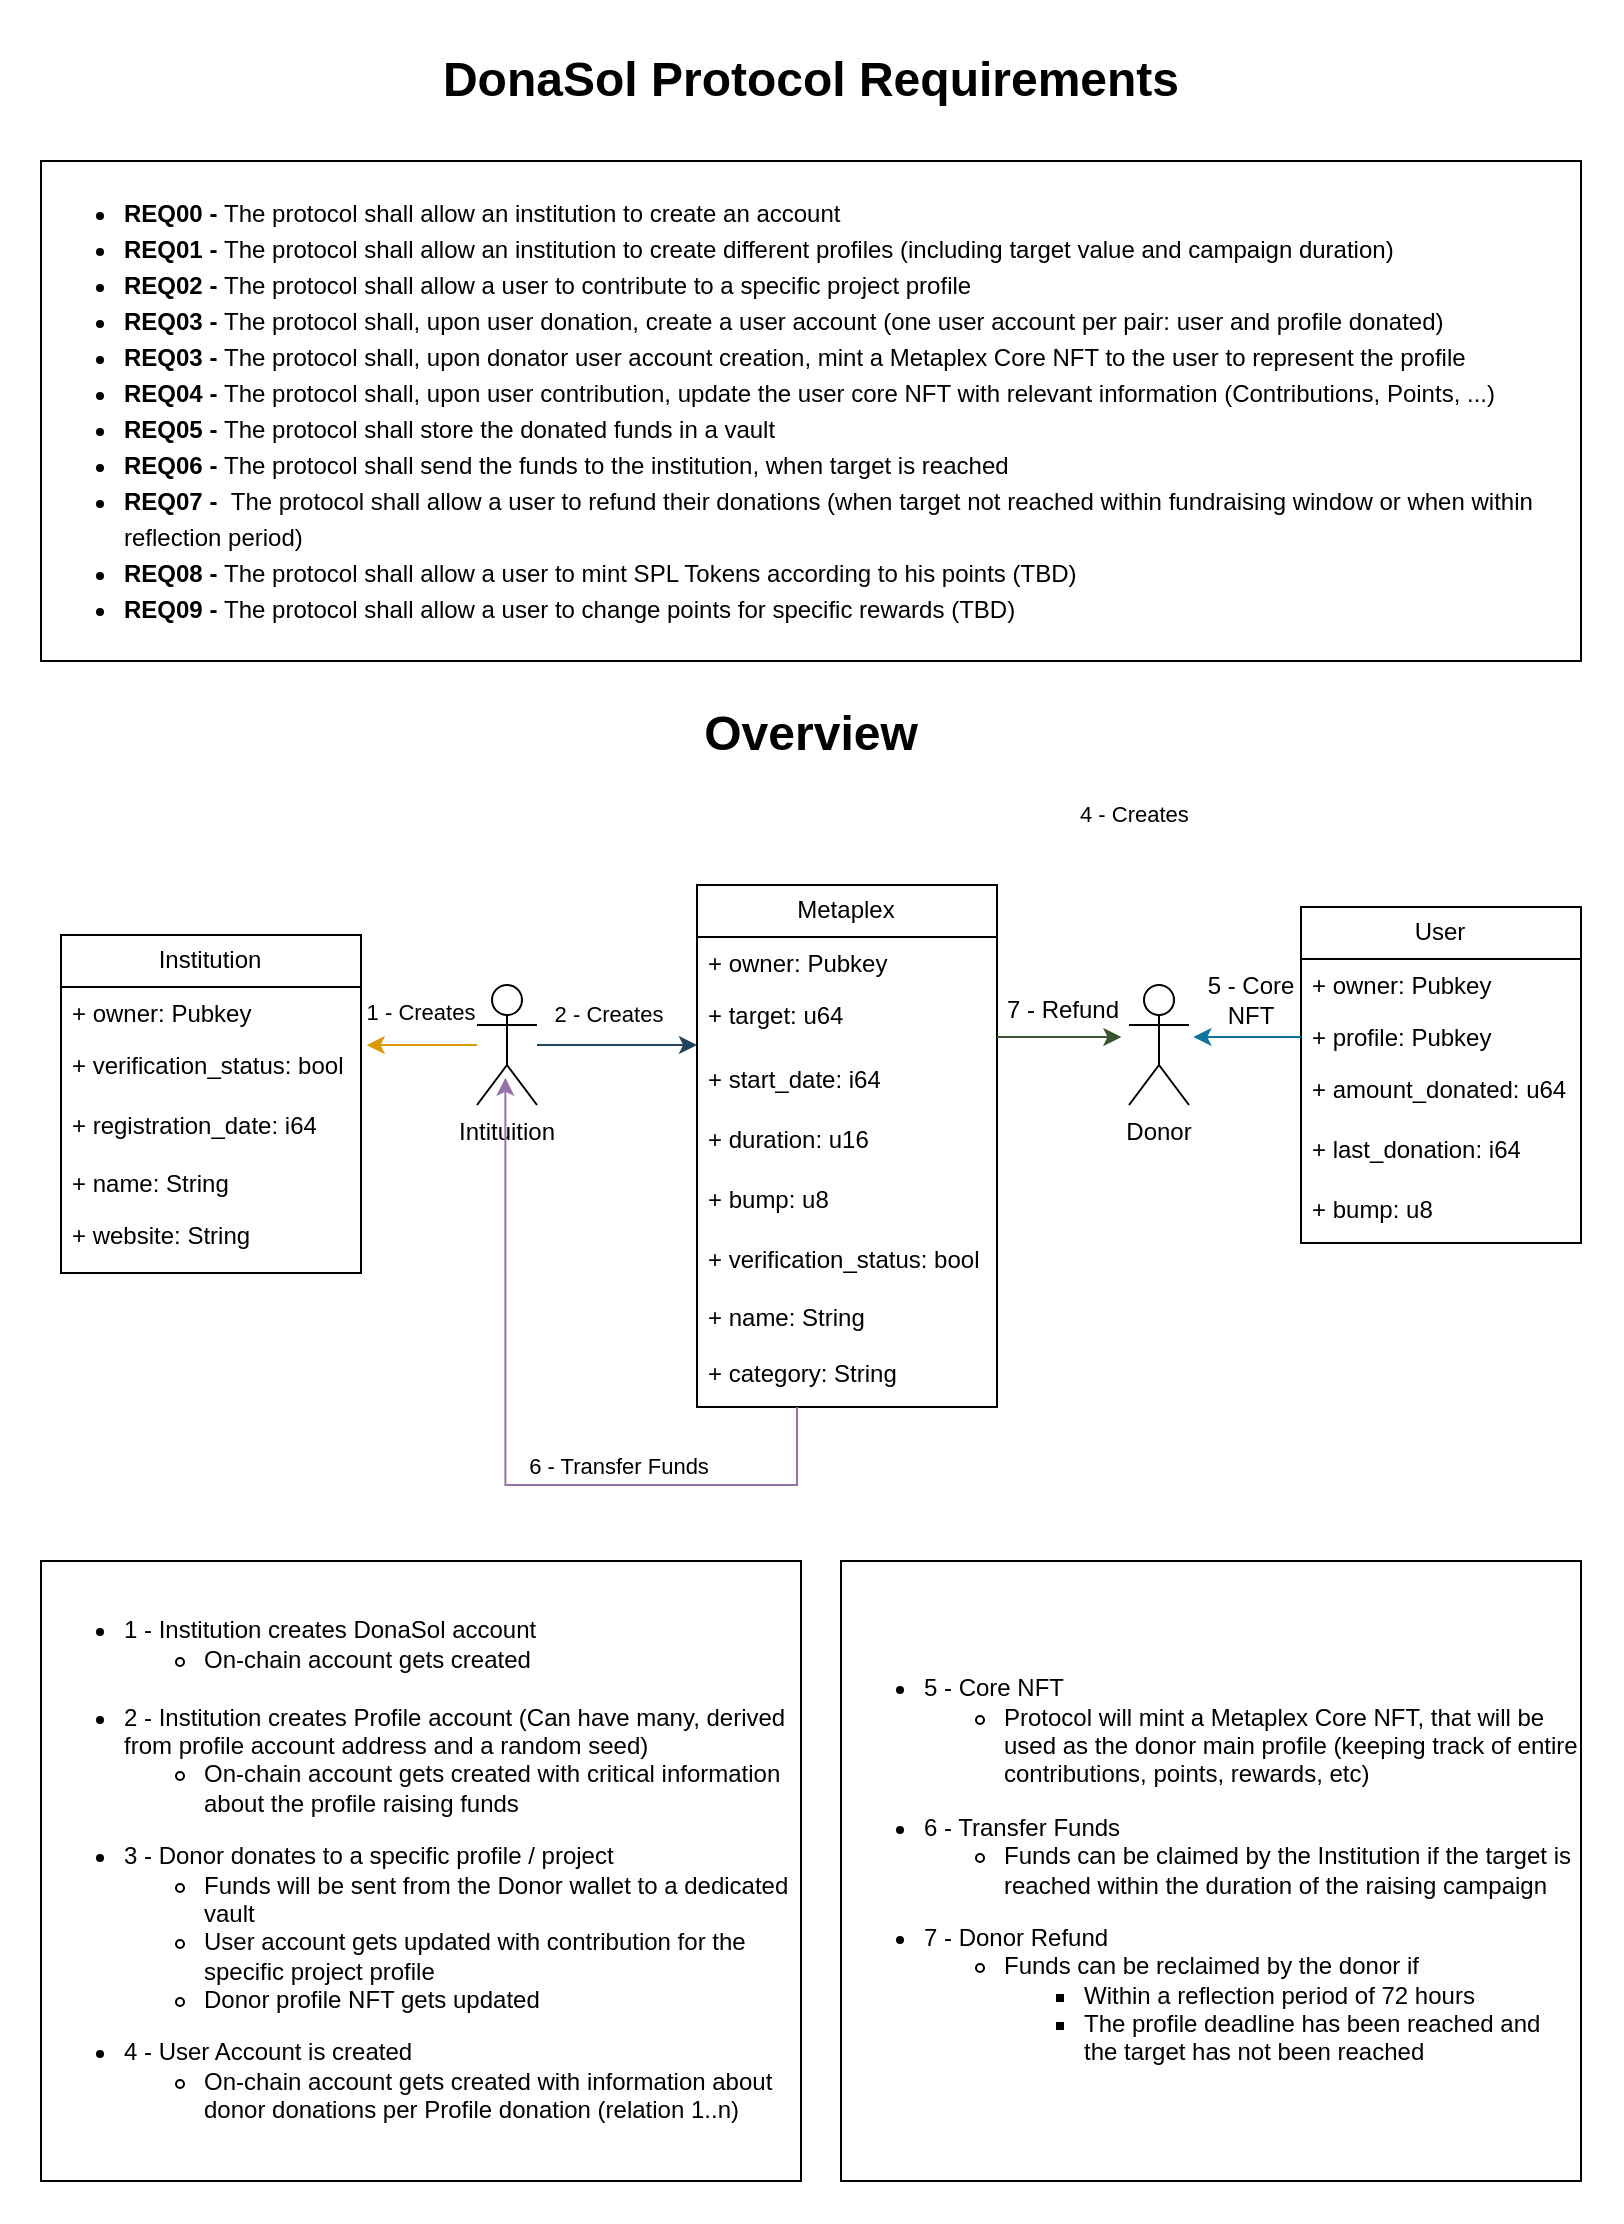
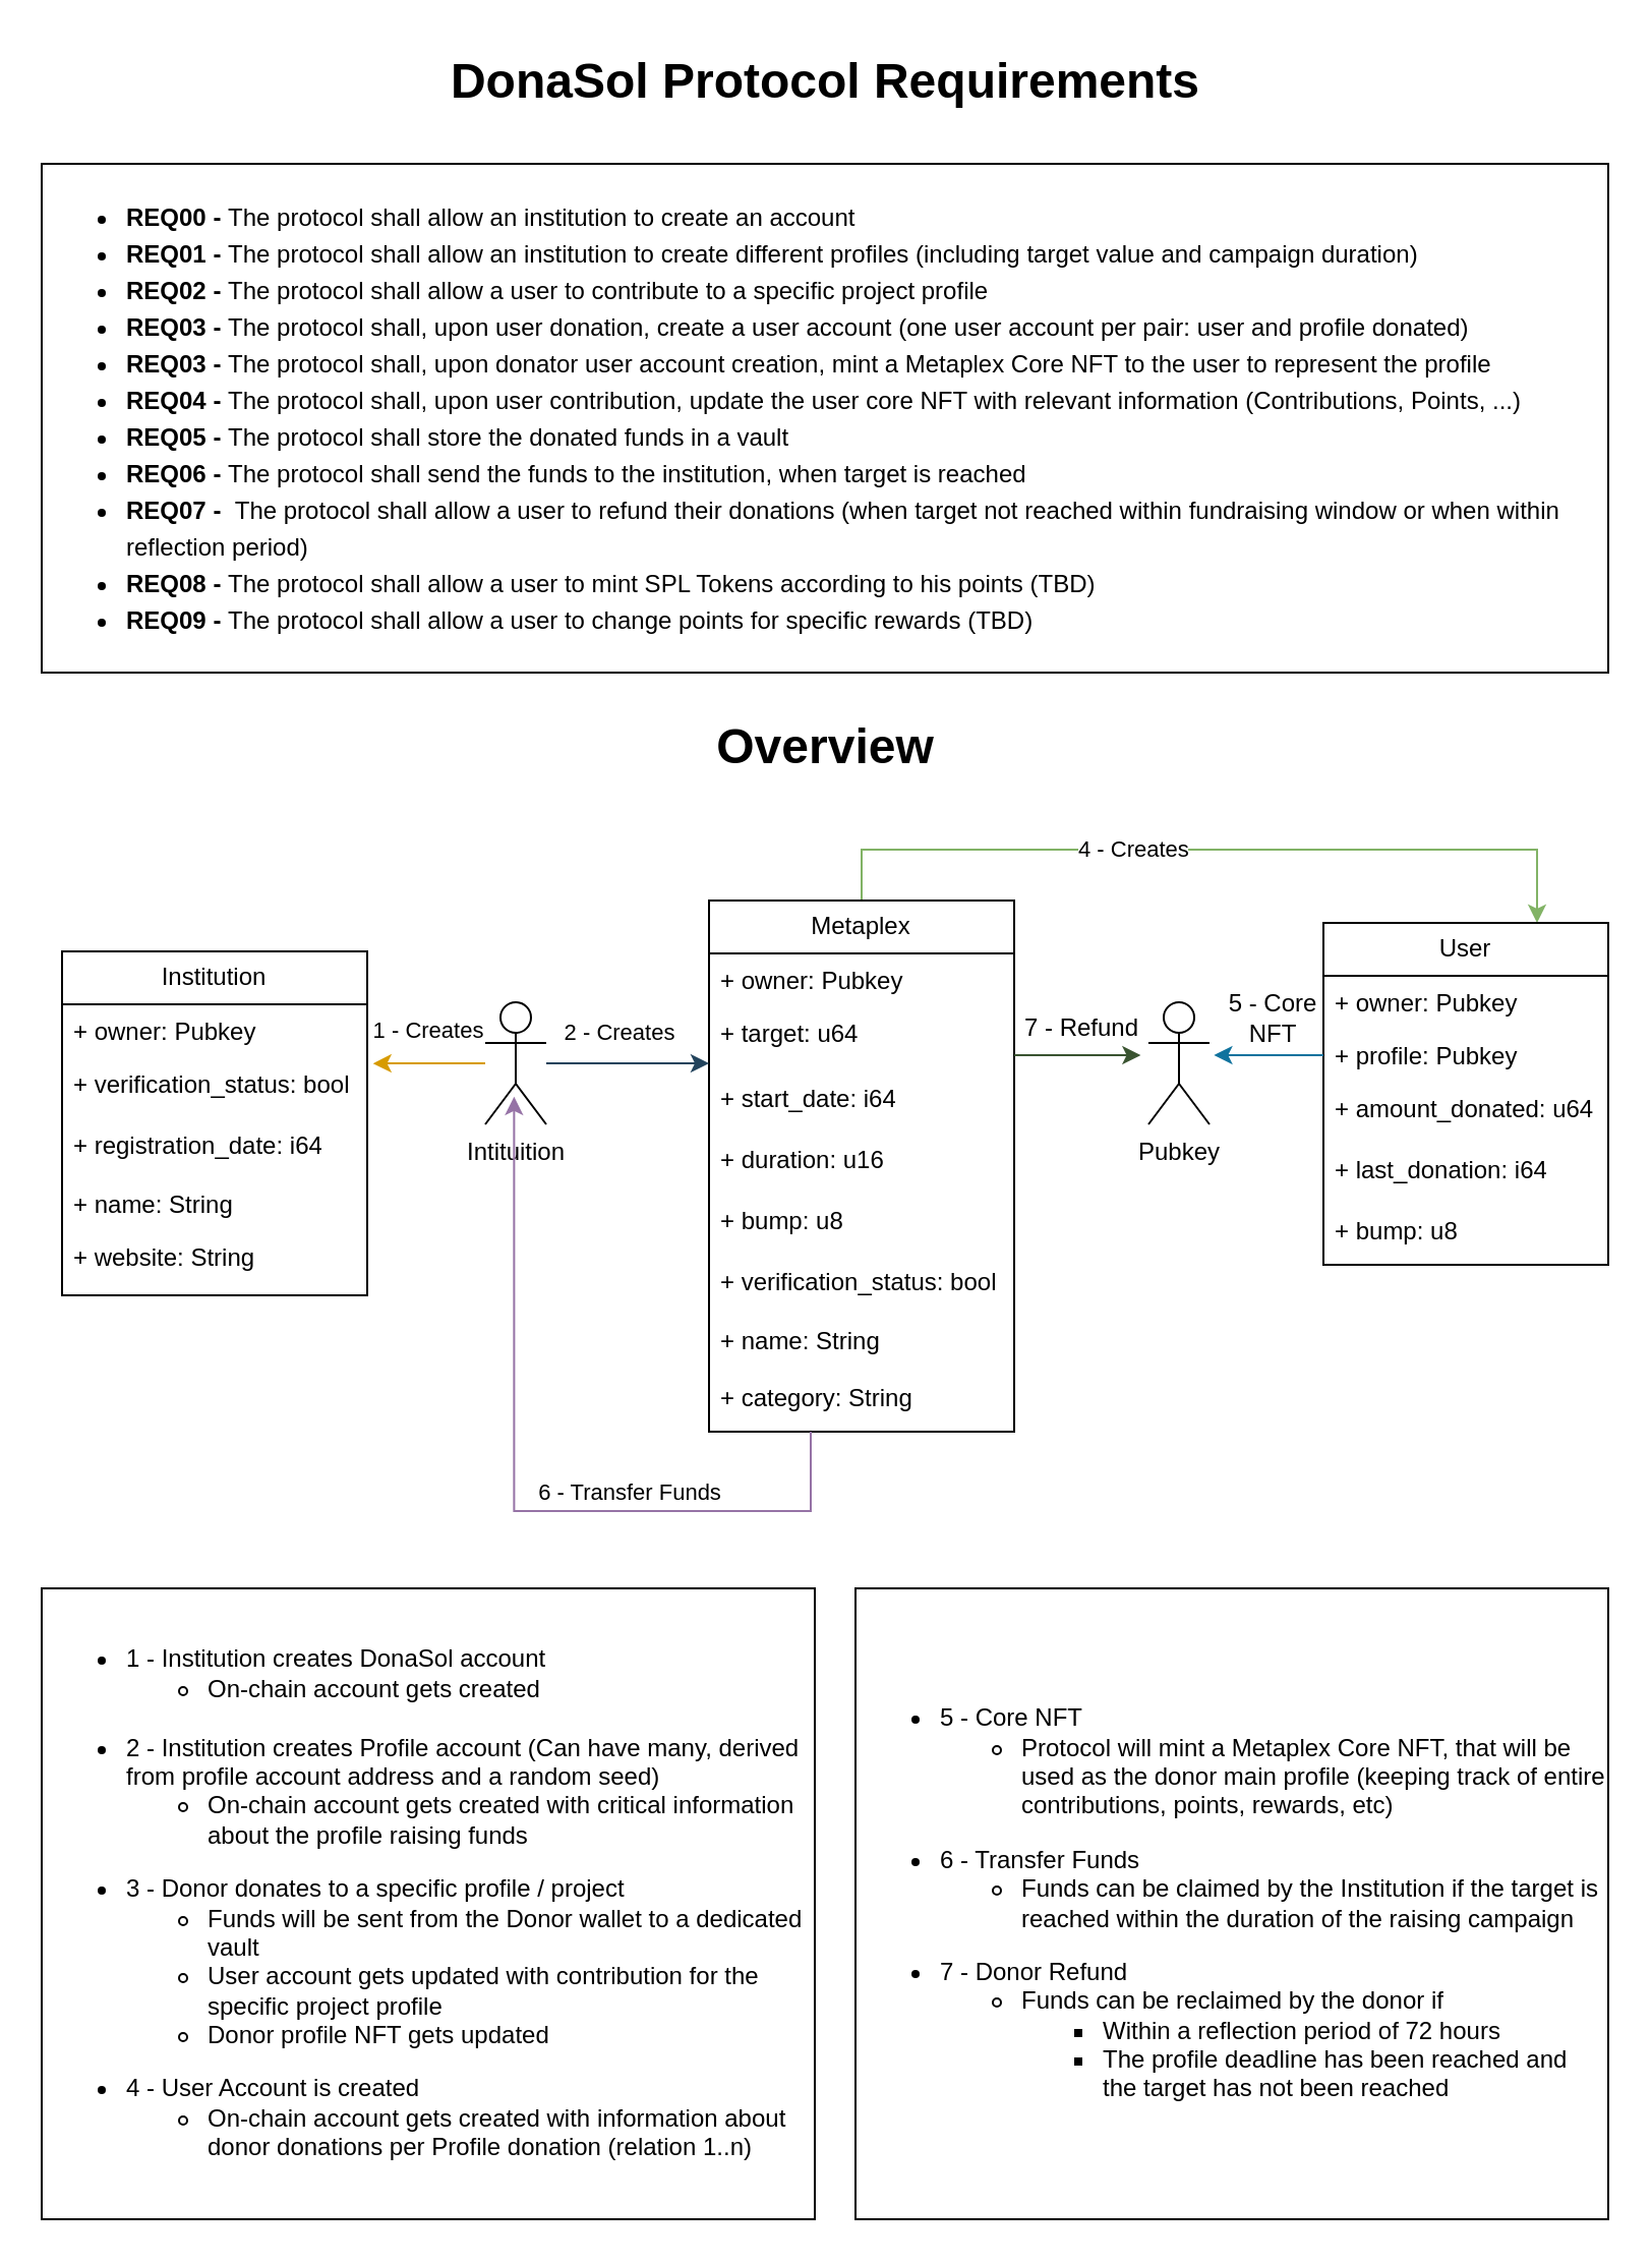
- <mxCell id="39" value="&lt;span style=&quot;color: rgb(0, 0, 0); font-family: Helvetica; font-size: 11px; font-style: normal; font-variant-ligatures: normal; font-variant-caps: normal; font-weight: 400; letter-spacing: normal; orphans: 2; text-align: center; text-indent: 0px; text-transform: none; widows: 2; word-spacing: 0px; -webkit-text-stroke-width: 0px; white-space: nowrap; background-color: rgb(255, 255, 255); text-decoration-thickness: initial; text-decoration-style: initial; text-decoration-color: initial; float: none; display: inline !important;&quot;&gt;4 - Creates&lt;/span&gt;" style="text;whiteSpace=wrap;html=1;" vertex="1" parent="1"><mxGeometry x="538" y="393" width="82" height="37" as="geometry" /></mxCell>
+ <mxCell id="39" value="&lt;span style=&quot;color: rgb(0, 0, 0); font-family: Helvetica; font-size: 11px; font-style: normal; font-variant-ligatures: normal; font-variant-caps: normal; font-weight: 400; letter-spacing: normal; orphans: 2; text-align: center; text-indent: 0px; text-transform: none; widows: 2; word-spacing: 0px; -webkit-text-stroke-width: 0px; white-space: nowrap; background-color: rgb(255, 255, 255); text-decoration-thickness: initial; text-decoration-style: initial; text-decoration-color: initial; float: none; display: inline !important;&quot;&gt;4 - Creates&lt;/span&gt;" style="text;whiteSpace=wrap;html=1;" vertex="1" parent="1"><mxGeometry x="528" y="403" width="82" height="37" as="geometry" /></mxCell>
+ <mxCell id="9" style="edgeStyle=orthogonalEdgeStyle;rounded=0;orthogonalLoop=1;jettySize=auto;html=1;exitX=0.5;exitY=0;exitDx=0;exitDy=0;entryX=0.75;entryY=0;entryDx=0;entryDy=0;fillColor=#d5e8d4;strokeColor=#82b366;" edge="1" parent="1" source="10" target="26"><mxGeometry relative="1" as="geometry"><Array as="points"><mxPoint x="423" y="417" /><mxPoint x="755" y="417" /></Array></mxGeometry></mxCell>
- <mxCell id="8" value="Donor" style="shape=umlActor;verticalLabelPosition=bottom;verticalAlign=top;html=1;outlineConnect=0;" parent="1" vertex="1"><mxGeometry x="564" y="492" width="30" height="60" as="geometry" /></mxCell>
+ <mxCell id="8" value="Pubkey" style="shape=umlActor;verticalLabelPosition=bottom;verticalAlign=top;html=1;outlineConnect=0;" parent="1" vertex="1"><mxGeometry x="564" y="492" width="30" height="60" as="geometry" /></mxCell>
